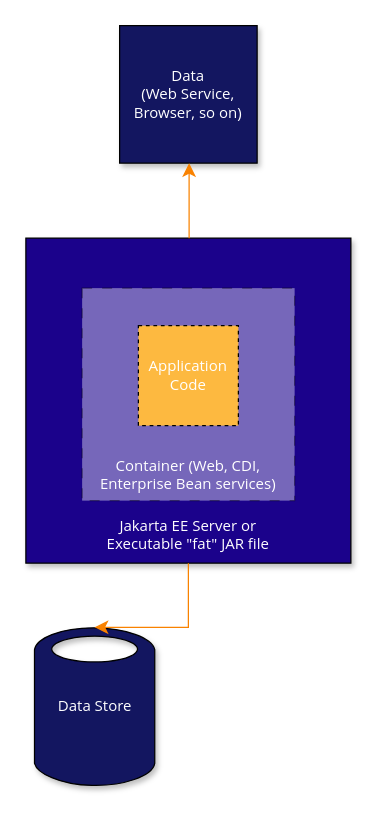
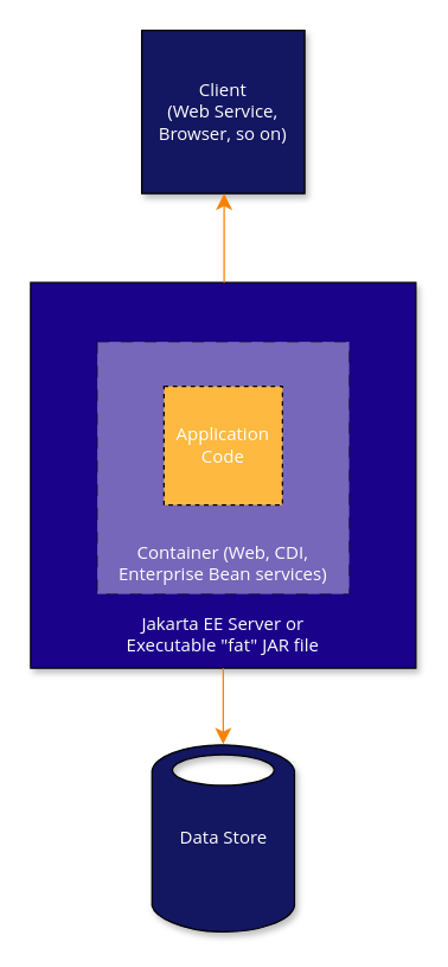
- <mxCell id="6" value="Data&lt;br&gt;(Web Service, Browser, so on)" style="whiteSpace=wrap;html=1;aspect=fixed;strokeColor=default;fillColor=#131660;fontFamily=Open Sans;fontSource=https%3A%2F%2Ffonts.googleapis.com%2Fcss%3Ffamily%3DOpen%2BSans;labelPosition=center;verticalLabelPosition=middle;align=center;verticalAlign=middle;shadow=1;gradientColor=none;fillStyle=auto;fontColor=#FFFFFF;fontStyle=0" vertex="1" parent="1"><mxGeometry x="95" y="20" width="110" height="110" as="geometry" /></mxCell>
+ <mxCell id="6" value="Client&lt;br&gt;(Web Service, Browser, so on)" style="whiteSpace=wrap;html=1;aspect=fixed;strokeColor=default;fillColor=#131660;fontFamily=Open Sans;fontSource=https%3A%2F%2Ffonts.googleapis.com%2Fcss%3Ffamily%3DOpen%2BSans;labelPosition=center;verticalLabelPosition=middle;align=center;verticalAlign=middle;shadow=1;gradientColor=none;fillStyle=auto;fontColor=#FFFFFF;fontStyle=0" vertex="1" parent="1"><mxGeometry x="95" y="20" width="110" height="110" as="geometry" /></mxCell>
- <mxCell id="5" value="Data Store" style="sketch=0;aspect=fixed;pointerEvents=1;shadow=1;dashed=0;html=1;strokeColor=default;labelPosition=center;verticalLabelPosition=middle;verticalAlign=middle;align=center;fillColor=#131660;shape=mxgraph.mscae.enterprise.database_generic;fontFamily=Open Sans;fontSource=https%3A%2F%2Ffonts.googleapis.com%2Fcss%3Ffamily%3DOpen%2BSans;fontColor=#FFFFFF;fontStyle=0" vertex="1" parent="1"><mxGeometry x="26.9" y="500" width="96.2" height="130" as="geometry" /></mxCell>
+ <mxCell id="5" value="Data Store" style="sketch=0;aspect=fixed;pointerEvents=1;shadow=1;dashed=0;html=1;strokeColor=default;labelPosition=center;verticalLabelPosition=middle;verticalAlign=middle;align=center;fillColor=#131660;shape=mxgraph.mscae.enterprise.database_generic;fontFamily=Open Sans;fontSource=https%3A%2F%2Ffonts.googleapis.com%2Fcss%3Ffamily%3DOpen%2BSans;fontColor=#FFFFFF;fontStyle=0" vertex="1" parent="1"><mxGeometry x="101.9" y="500" width="96.2" height="130" as="geometry" /></mxCell>
